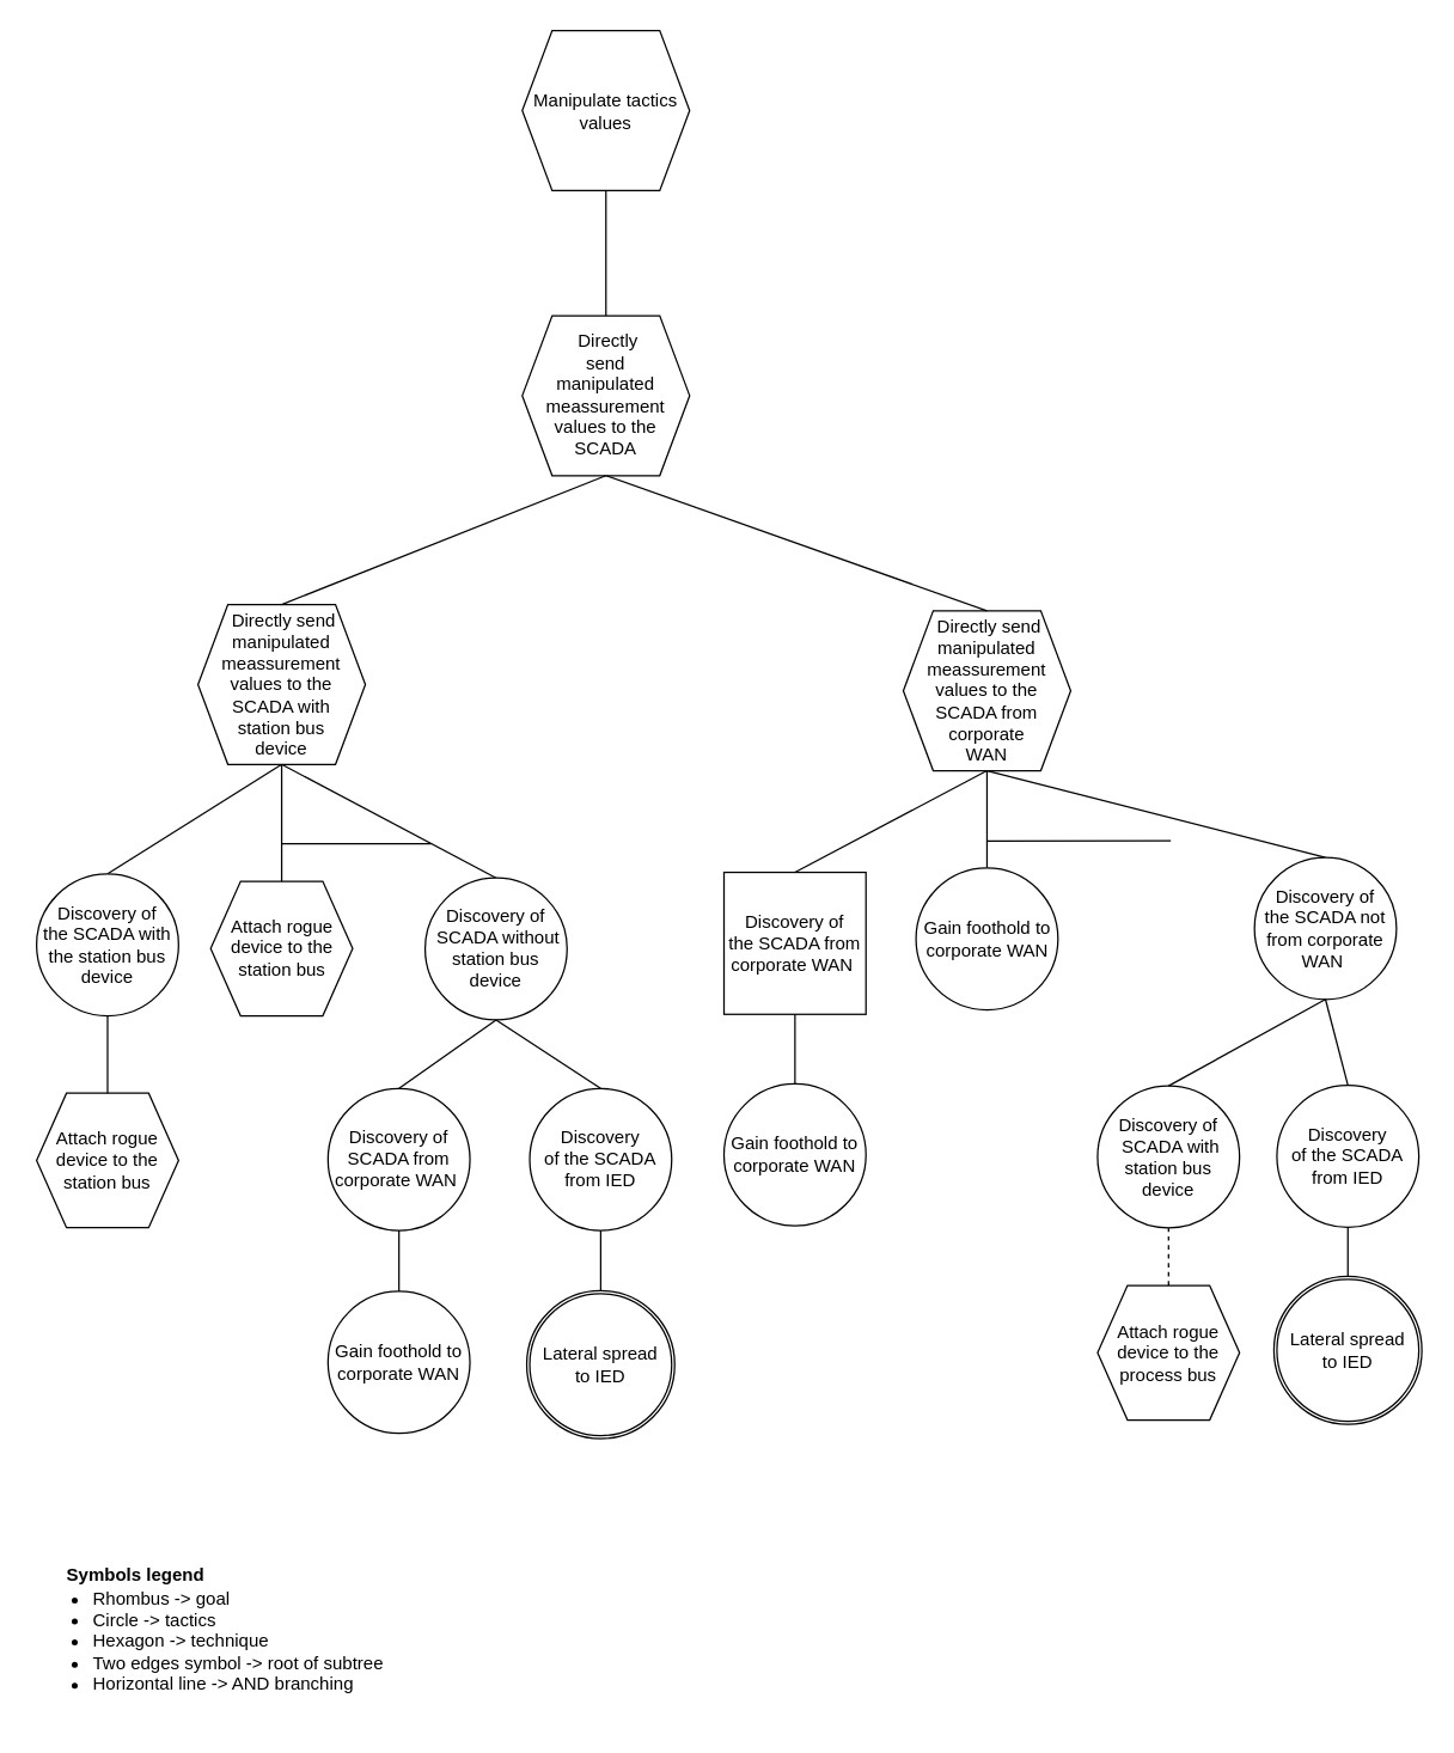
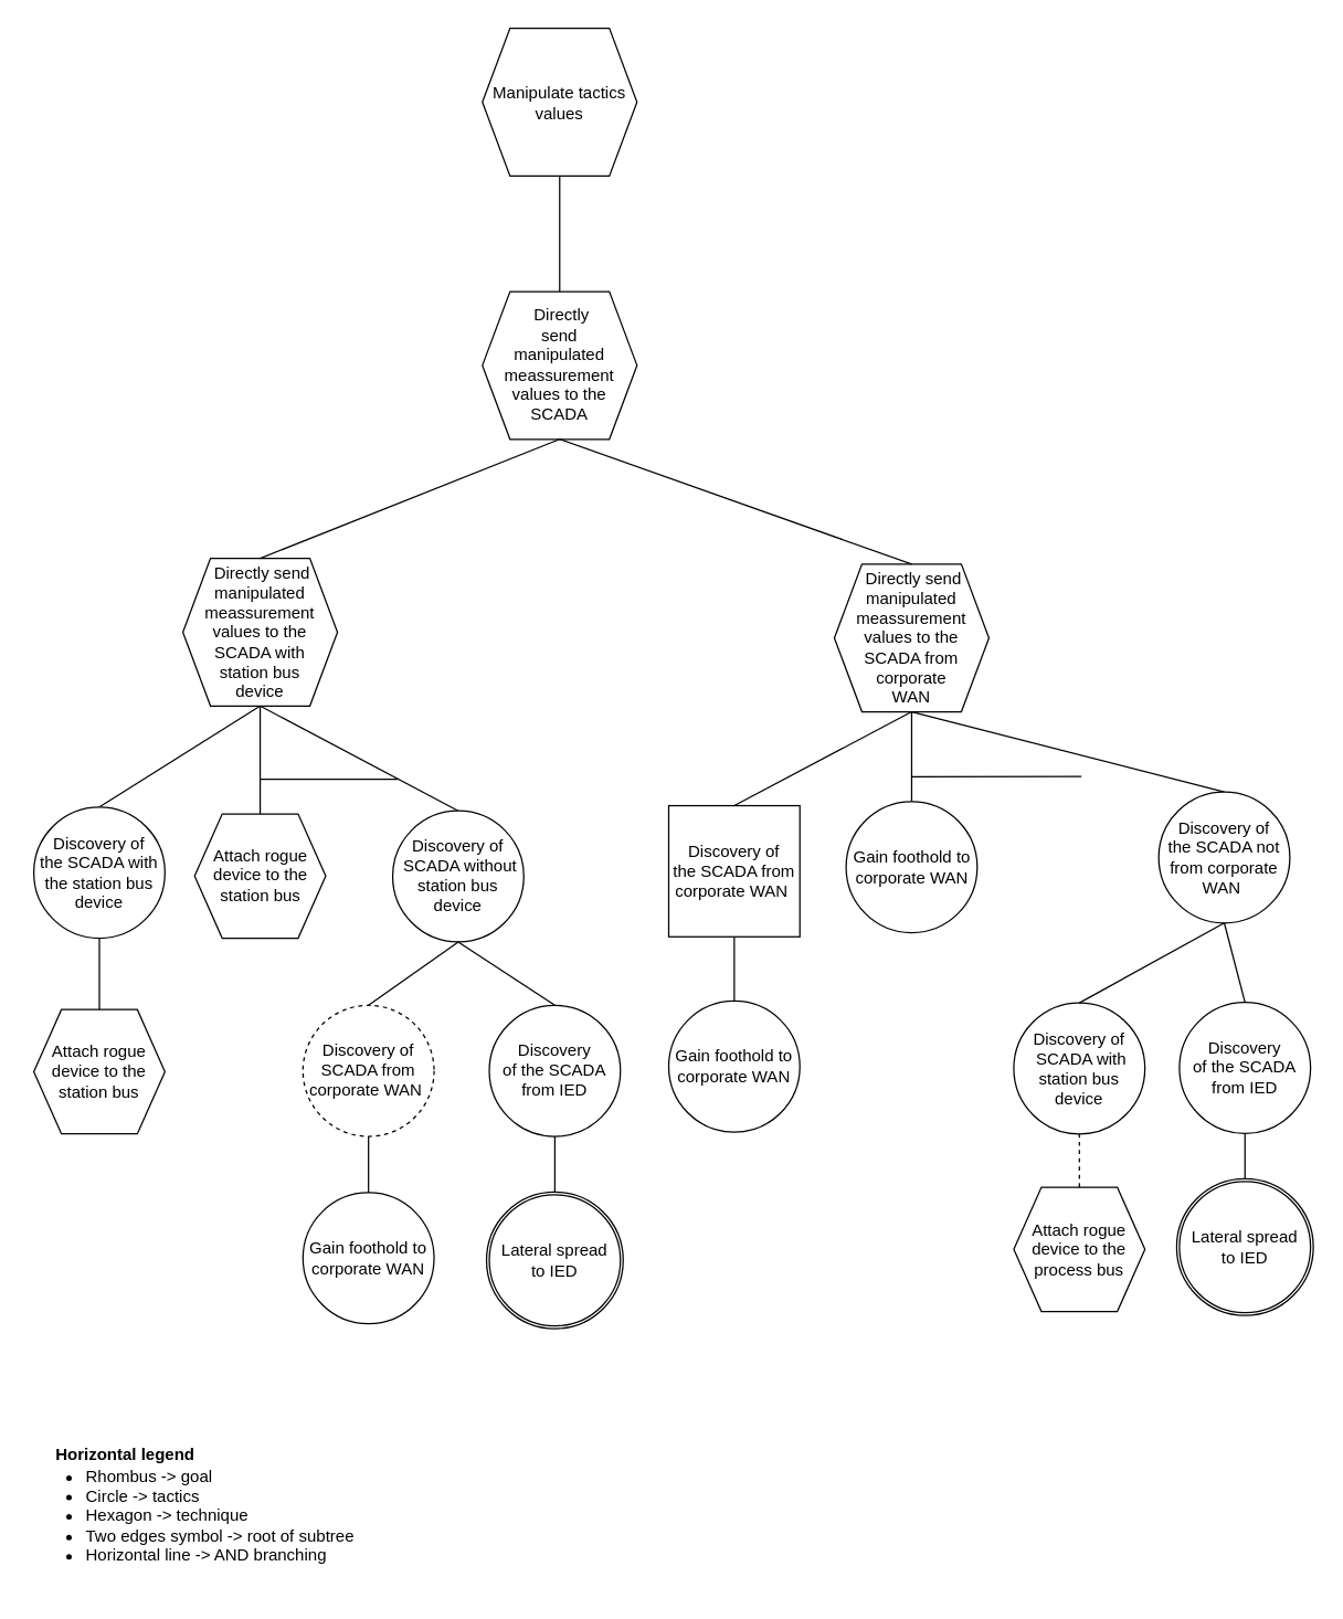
- <mxCell id="34" value="Discovery&amp;nbsp;of &lt;br&gt;SCADA from corporate WAN&amp;nbsp;" style="ellipse;whiteSpace=wrap;html=1;aspect=fixed;" parent="1" vertex="1"><mxGeometry x="219" y="727.88" width="95" height="95" as="geometry" /></mxCell>
+ <mxCell id="34" value="Discovery&amp;nbsp;of &lt;br&gt;SCADA from corporate WAN&amp;nbsp;" style="ellipse;whiteSpace=wrap;html=1;aspect=fixed;dashed=1;" parent="1" vertex="1"><mxGeometry x="219" y="727.88" width="95" height="95" as="geometry" /></mxCell>
- <mxCell id="2" value="&lt;font style=&quot;font-size: 12px&quot;&gt;Symbols legend&lt;/font&gt;" style="text;strokeColor=none;fillColor=none;html=1;fontSize=24;fontStyle=1;verticalAlign=middle;align=center;" parent="1" vertex="1"><mxGeometry x="40" y="1030" width="100" height="40" as="geometry" /></mxCell>
+ <mxCell id="2" value="&lt;font style=&quot;font-size: 12px&quot;&gt;Horizontal legend&lt;/font&gt;" style="text;strokeColor=none;fillColor=none;html=1;fontSize=24;fontStyle=1;verticalAlign=middle;align=center;" parent="1" vertex="1"><mxGeometry x="40" y="1030" width="100" height="40" as="geometry" /></mxCell>
